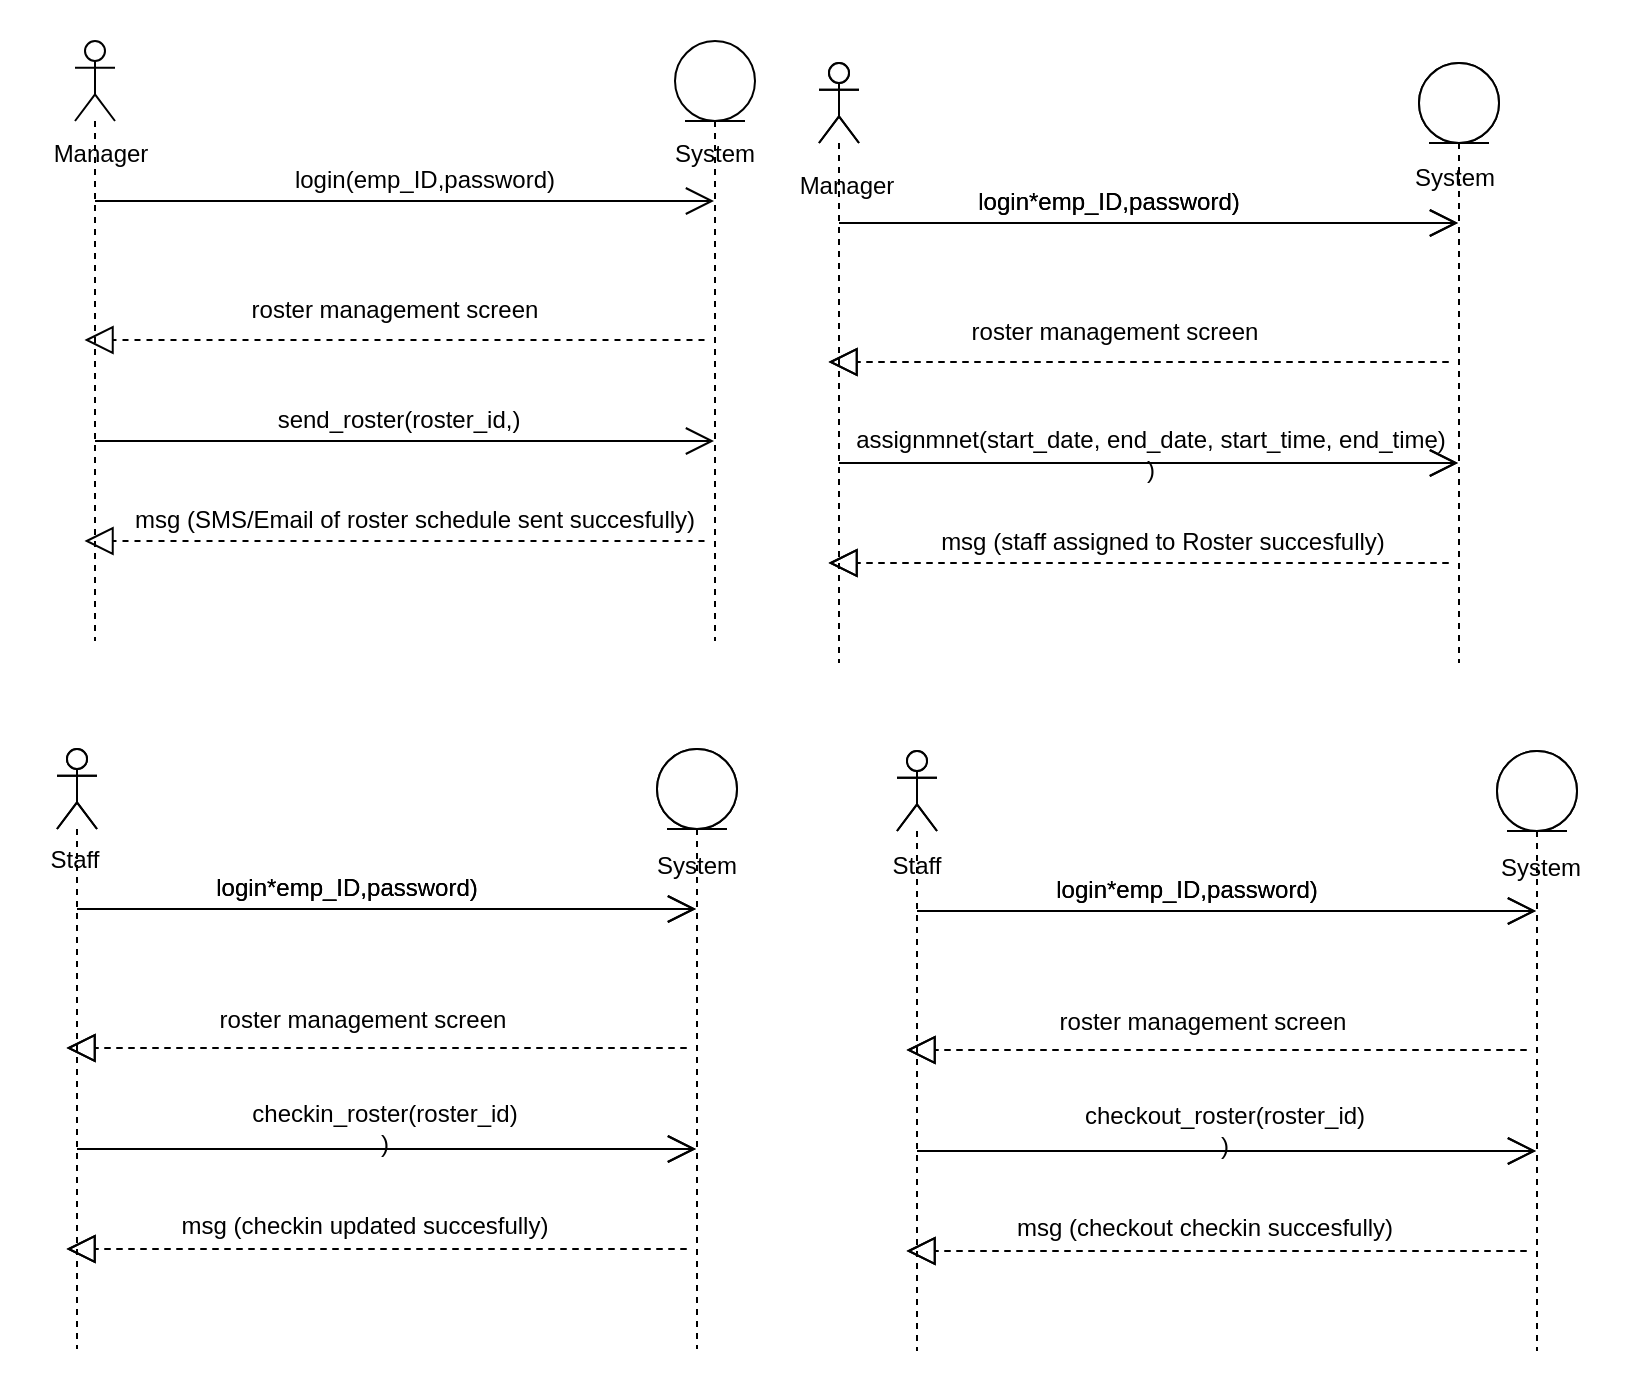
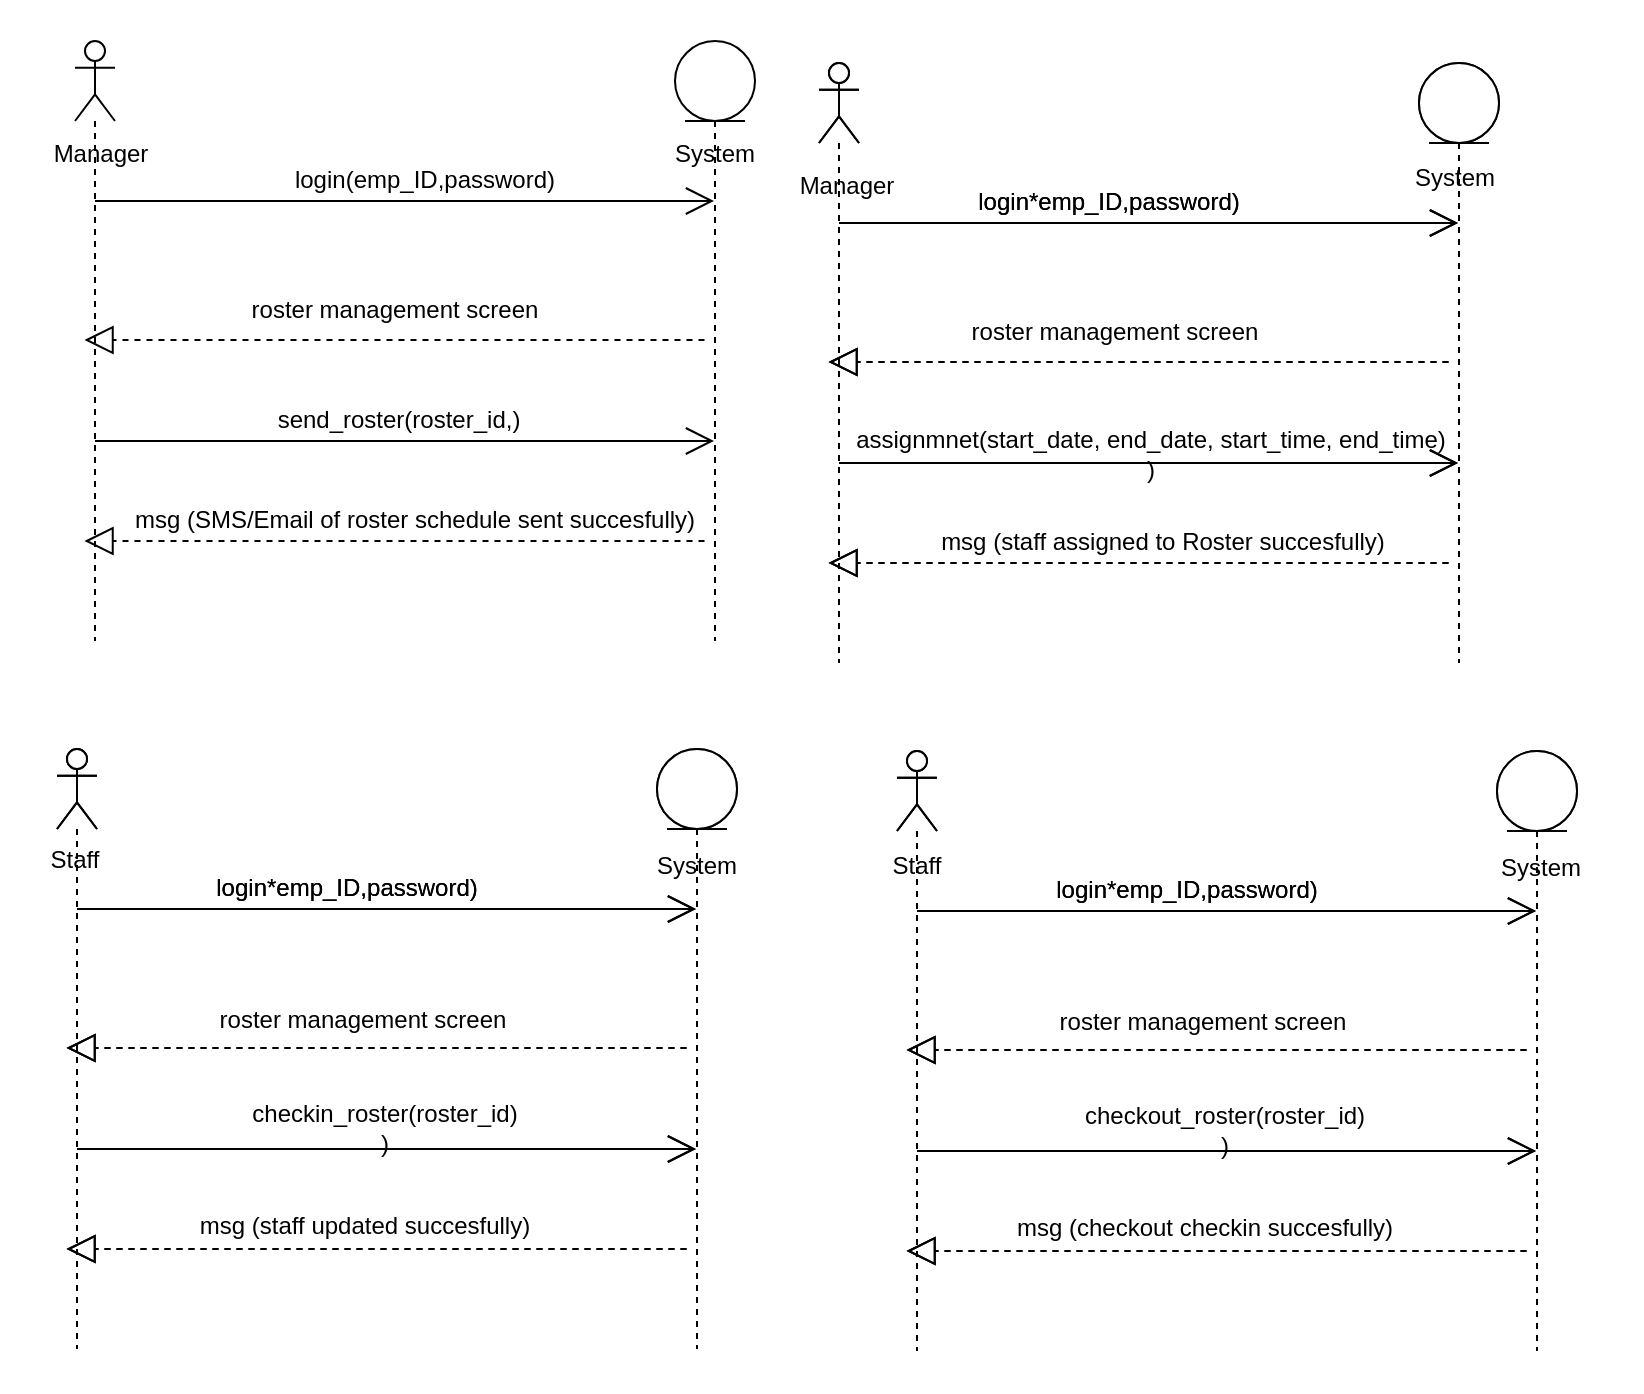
- <mxCell id="50" value="msg (checkin updated succesfully)" style="text;html=1;align=center;verticalAlign=middle;resizable=0;points=[];autosize=1;strokeColor=none;" vertex="1" parent="1"><mxGeometry x="85" y="604" width="193" height="18" as="geometry" /></mxCell>
+ <mxCell id="50" value="msg (staff updated succesfully)" style="text;html=1;align=center;verticalAlign=middle;resizable=0;points=[];autosize=1;strokeColor=none;" vertex="1" parent="1"><mxGeometry x="85" y="604" width="193" height="18" as="geometry" /></mxCell>
